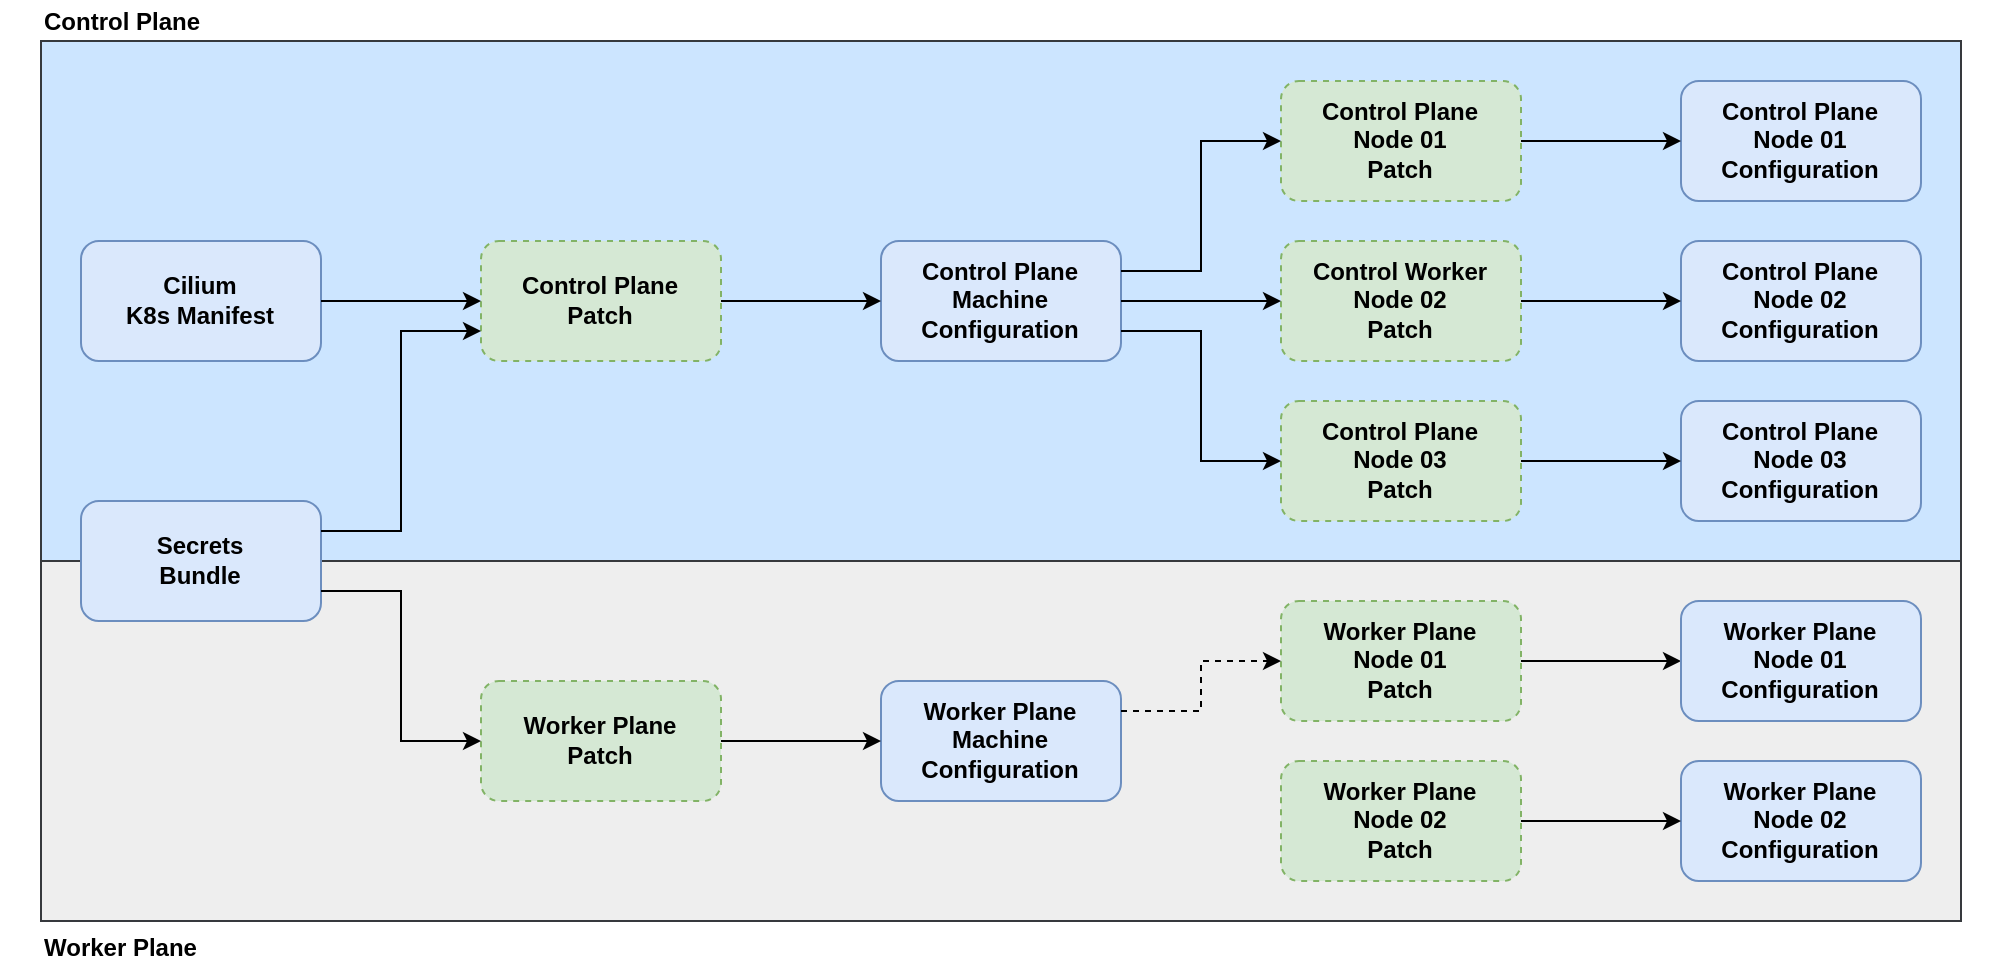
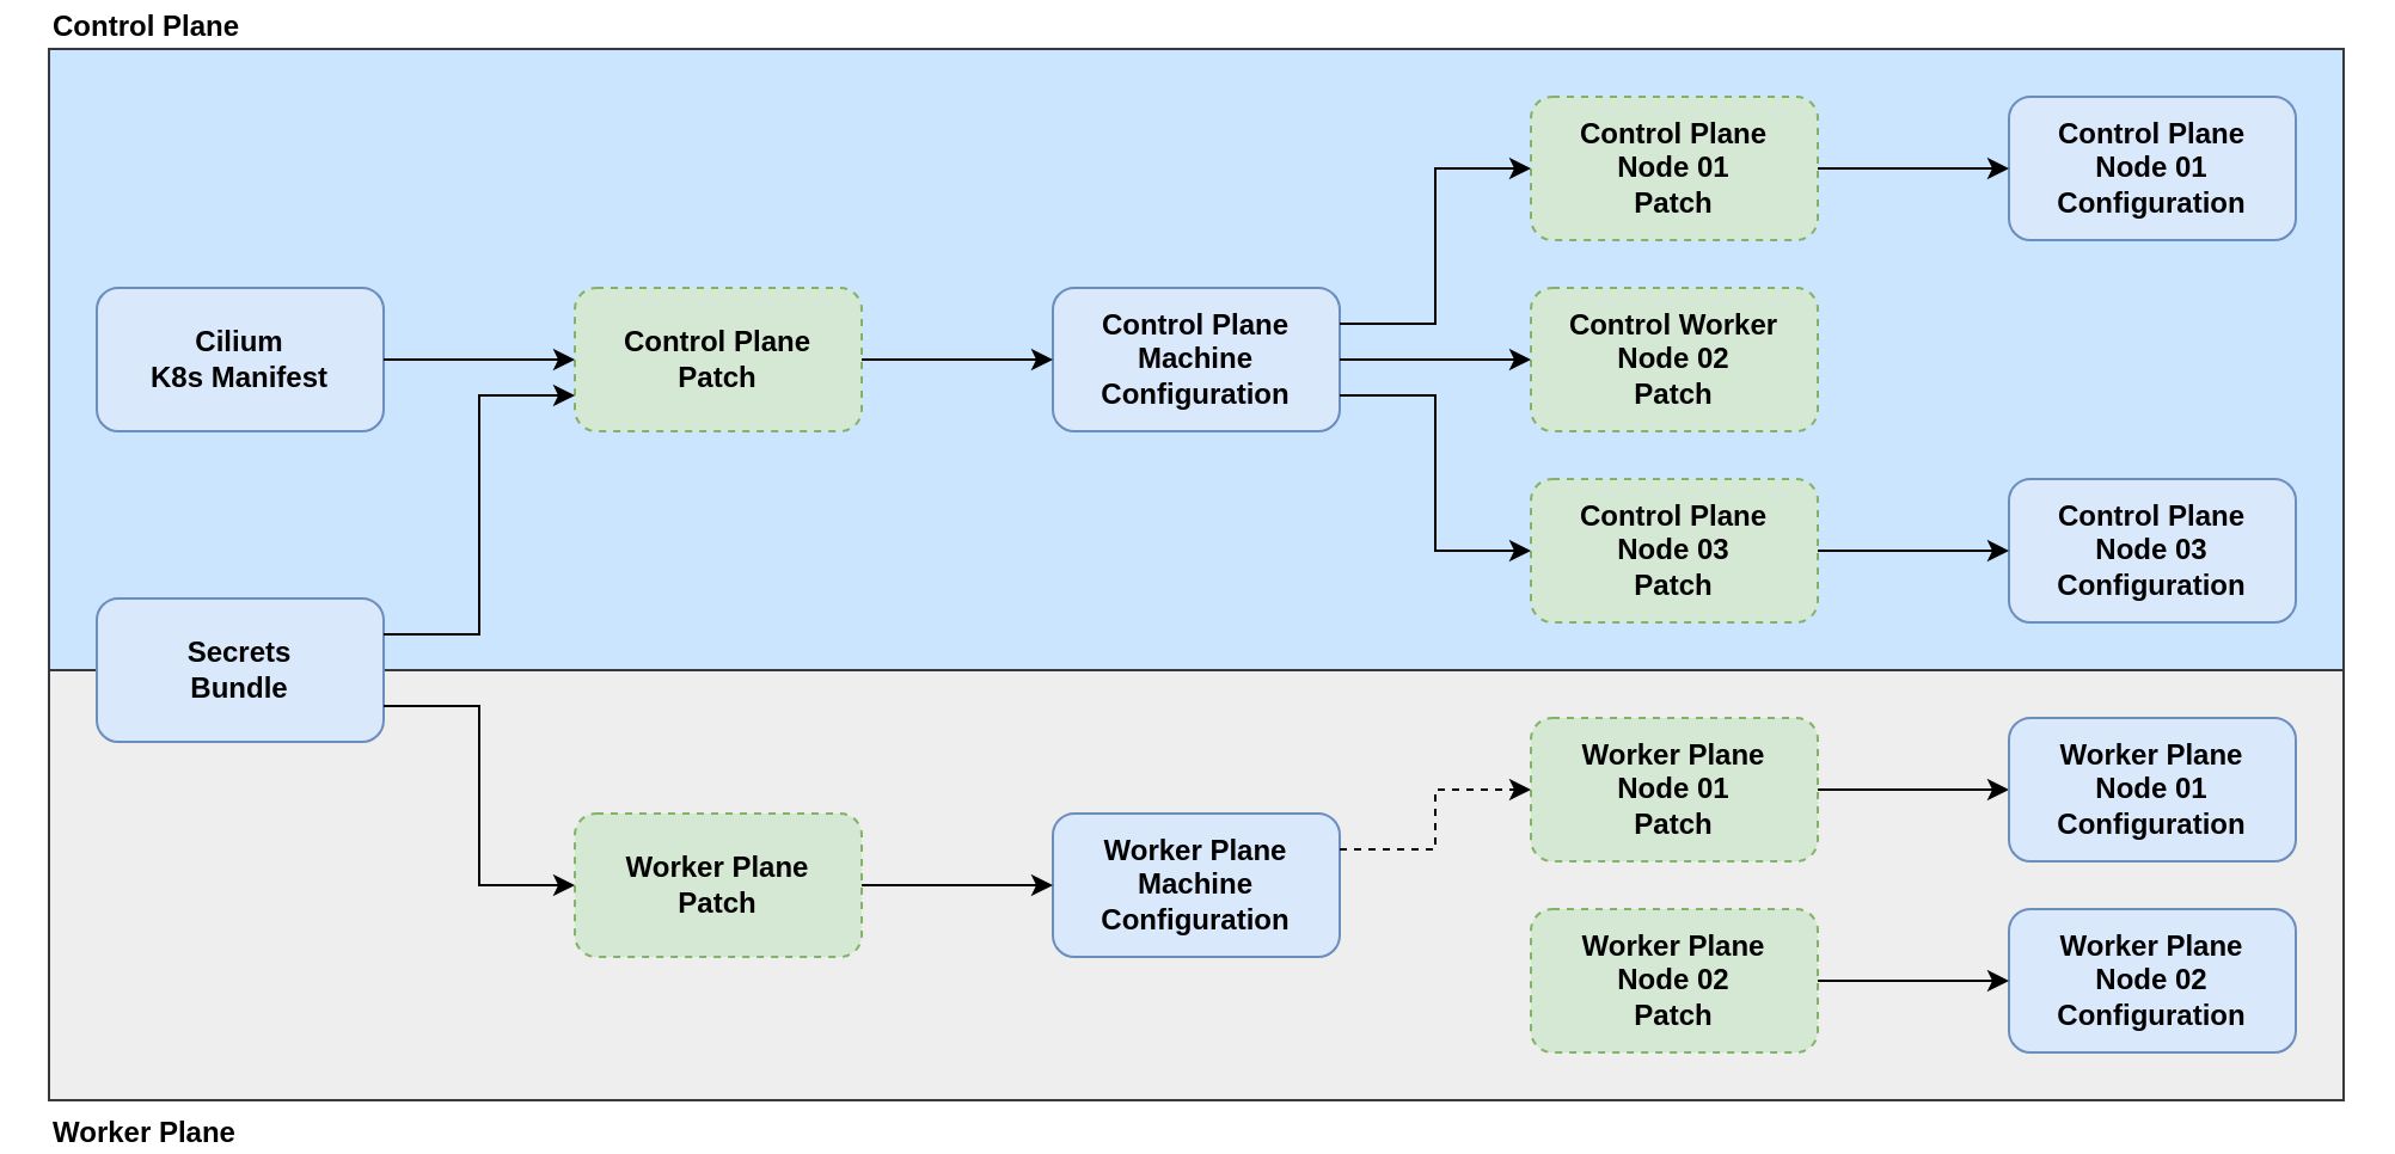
- <mxCell id="29" value="" style="endArrow=classic;html=1;rounded=0;entryX=0;entryY=0.5;entryDx=0;entryDy=0;exitX=1;exitY=0.5;exitDx=0;exitDy=0;fontStyle=1" edge="1" parent="1" source="10" target="18"><mxGeometry width="50" height="50" relative="1" as="geometry"><mxPoint x="780" y="410" as="sourcePoint" /><mxPoint x="860" y="410" as="targetPoint" /></mxGeometry></mxCell>
- <mxCell id="18" value="Control Plane&lt;br&gt;Node 02&lt;br&gt;Configuration" style="rounded=1;whiteSpace=wrap;html=1;fillColor=#dae8fc;strokeColor=#6c8ebf;fontStyle=1" vertex="1" parent="1"><mxGeometry x="840" y="120" width="120" height="60" as="geometry" /></mxCell>
